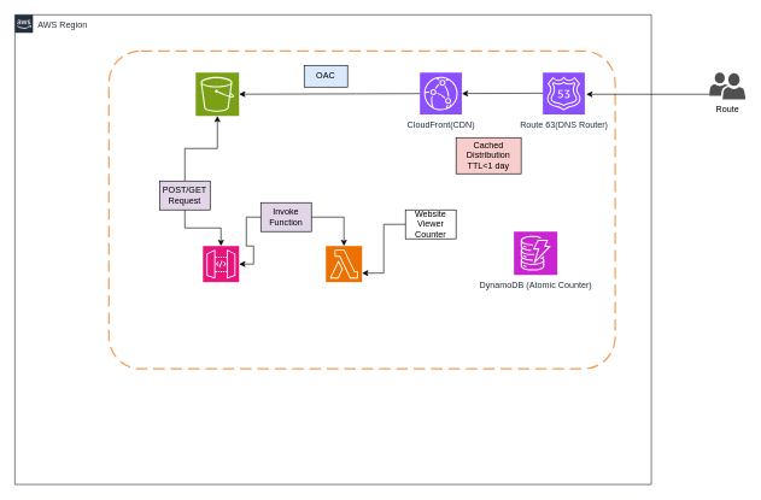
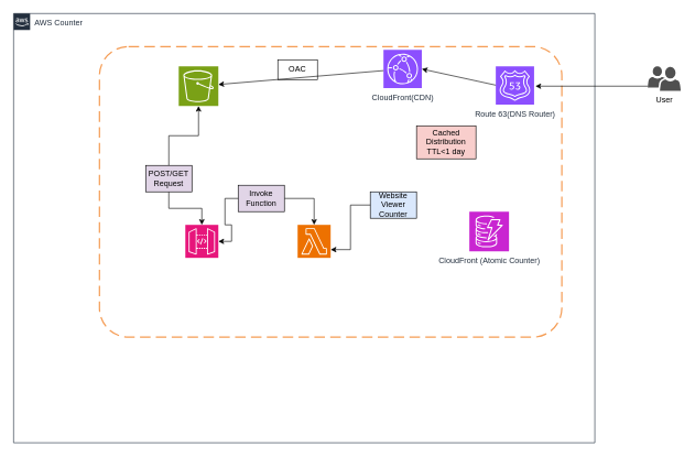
- <mxCell id="2" value="AWS Region" style="points=[[0,0],[0.25,0],[0.5,0],[0.75,0],[1,0],[1,0.25],[1,0.5],[1,0.75],[1,1],[0.75,1],[0.5,1],[0.25,1],[0,1],[0,0.75],[0,0.5],[0,0.25]];outlineConnect=0;gradientColor=none;html=1;whiteSpace=wrap;fontSize=12;fontStyle=0;container=1;pointerEvents=0;collapsible=0;recursiveResize=0;shape=mxgraph.aws4.group;grIcon=mxgraph.aws4.group_aws_cloud_alt;strokeColor=#232F3E;fillColor=none;verticalAlign=top;align=left;spacingLeft=30;fontColor=#232F3E;dashed=0;" vertex="1" parent="1"><mxGeometry x="20" y="20" width="880" height="650" as="geometry" /></mxCell>
+ <mxCell id="2" value="AWS Counter" style="points=[[0,0],[0.25,0],[0.5,0],[0.75,0],[1,0],[1,0.25],[1,0.5],[1,0.75],[1,1],[0.75,1],[0.5,1],[0.25,1],[0,1],[0,0.75],[0,0.5],[0,0.25]];outlineConnect=0;gradientColor=none;html=1;whiteSpace=wrap;fontSize=12;fontStyle=0;container=1;pointerEvents=0;collapsible=0;recursiveResize=0;shape=mxgraph.aws4.group;grIcon=mxgraph.aws4.group_aws_cloud_alt;strokeColor=#232F3E;fillColor=none;verticalAlign=top;align=left;spacingLeft=30;fontColor=#232F3E;dashed=0;" vertex="1" parent="1"><mxGeometry x="20" y="20" width="880" height="650" as="geometry" /></mxCell>
- <mxCell id="17" value="OAC" style="rounded=0;whiteSpace=wrap;html=1;fillColor=#dae8fc;" vertex="1" parent="2"><mxGeometry x="400" y="70" width="60" height="30" as="geometry" /></mxCell>
+ <mxCell id="17" value="OAC" style="rounded=0;whiteSpace=wrap;html=1;" vertex="1" parent="2"><mxGeometry x="400" y="70" width="60" height="30" as="geometry" /></mxCell>
- <mxCell id="5" value="CloudFront(CDN)" style="sketch=0;points=[[0,0,0],[0.25,0,0],[0.5,0,0],[0.75,0,0],[1,0,0],[0,1,0],[0.25,1,0],[0.5,1,0],[0.75,1,0],[1,1,0],[0,0.25,0],[0,0.5,0],[0,0.75,0],[1,0.25,0],[1,0.5,0],[1,0.75,0]];outlineConnect=0;fontColor=#232F3E;fillColor=#8C4FFF;strokeColor=#ffffff;dashed=0;verticalLabelPosition=bottom;verticalAlign=top;align=center;html=1;fontSize=12;fontStyle=0;aspect=fixed;shape=mxgraph.aws4.resourceIcon;resIcon=mxgraph.aws4.cloudfront;" vertex="1" parent="2"><mxGeometry x="560" y="80" width="58" height="58" as="geometry" /></mxCell>
+ <mxCell id="5" value="CloudFront(CDN)" style="sketch=0;points=[[0,0,0],[0.25,0,0],[0.5,0,0],[0.75,0,0],[1,0,0],[0,1,0],[0.25,1,0],[0.5,1,0],[0.75,1,0],[1,1,0],[0,0.25,0],[0,0.5,0],[0,0.75,0],[1,0.25,0],[1,0.5,0],[1,0.75,0]];outlineConnect=0;fontColor=#232F3E;fillColor=#8C4FFF;strokeColor=#ffffff;dashed=0;verticalLabelPosition=bottom;verticalAlign=top;align=center;html=1;fontSize=12;fontStyle=0;aspect=fixed;shape=mxgraph.aws4.resourceIcon;resIcon=mxgraph.aws4.cloudfront;" vertex="1" parent="2"><mxGeometry x="560" y="55" width="58" height="58" as="geometry" /></mxCell>
- <mxCell id="22" value="Route" style="sketch=0;pointerEvents=1;shadow=0;dashed=0;html=1;strokeColor=none;labelPosition=center;verticalLabelPosition=bottom;verticalAlign=top;align=center;fillColor=#505050;shape=mxgraph.mscae.intune.user_group" vertex="1" parent="1"><mxGeometry x="980" y="100" width="50" height="37" as="geometry" /></mxCell>
+ <mxCell id="22" value="User" style="sketch=0;pointerEvents=1;shadow=0;dashed=0;html=1;strokeColor=none;labelPosition=center;verticalLabelPosition=bottom;verticalAlign=top;align=center;fillColor=#505050;shape=mxgraph.mscae.intune.user_group" vertex="1" parent="1"><mxGeometry x="980" y="100" width="50" height="37" as="geometry" /></mxCell>
- <mxCell id="16" value="Website Viewer Counter" style="rounded=0;whiteSpace=wrap;html=1;" vertex="1" parent="2"><mxGeometry x="540" y="270" width="70" height="40" as="geometry" /></mxCell>
+ <mxCell id="16" value="Website Viewer Counter" style="rounded=0;whiteSpace=wrap;html=1;fillColor=#dae8fc;" vertex="1" parent="2"><mxGeometry x="540" y="270" width="70" height="40" as="geometry" /></mxCell>
- <mxCell id="10" value="DynamoDB (Atomic Counter)" style="sketch=0;points=[[0,0,0],[0.25,0,0],[0.5,0,0],[0.75,0,0],[1,0,0],[0,1,0],[0.25,1,0],[0.5,1,0],[0.75,1,0],[1,1,0],[0,0.25,0],[0,0.5,0],[0,0.75,0],[1,0.25,0],[1,0.5,0],[1,0.75,0]];outlineConnect=0;fontColor=#232F3E;fillColor=#C925D1;strokeColor=#ffffff;dashed=0;verticalLabelPosition=bottom;verticalAlign=top;align=center;html=1;fontSize=12;fontStyle=0;aspect=fixed;shape=mxgraph.aws4.resourceIcon;resIcon=mxgraph.aws4.dynamodb;" vertex="1" parent="2"><mxGeometry x="690" y="300" width="60" height="60" as="geometry" /></mxCell>
+ <mxCell id="10" value="CloudFront (Atomic Counter)" style="sketch=0;points=[[0,0,0],[0.25,0,0],[0.5,0,0],[0.75,0,0],[1,0,0],[0,1,0],[0.25,1,0],[0.5,1,0],[0.75,1,0],[1,1,0],[0,0.25,0],[0,0.5,0],[0,0.75,0],[1,0.25,0],[1,0.5,0],[1,0.75,0]];outlineConnect=0;fontColor=#232F3E;fillColor=#C925D1;strokeColor=#ffffff;dashed=0;verticalLabelPosition=bottom;verticalAlign=top;align=center;html=1;fontSize=12;fontStyle=0;aspect=fixed;shape=mxgraph.aws4.resourceIcon;resIcon=mxgraph.aws4.dynamodb;" vertex="1" parent="2"><mxGeometry x="690" y="300" width="60" height="60" as="geometry" /></mxCell>
